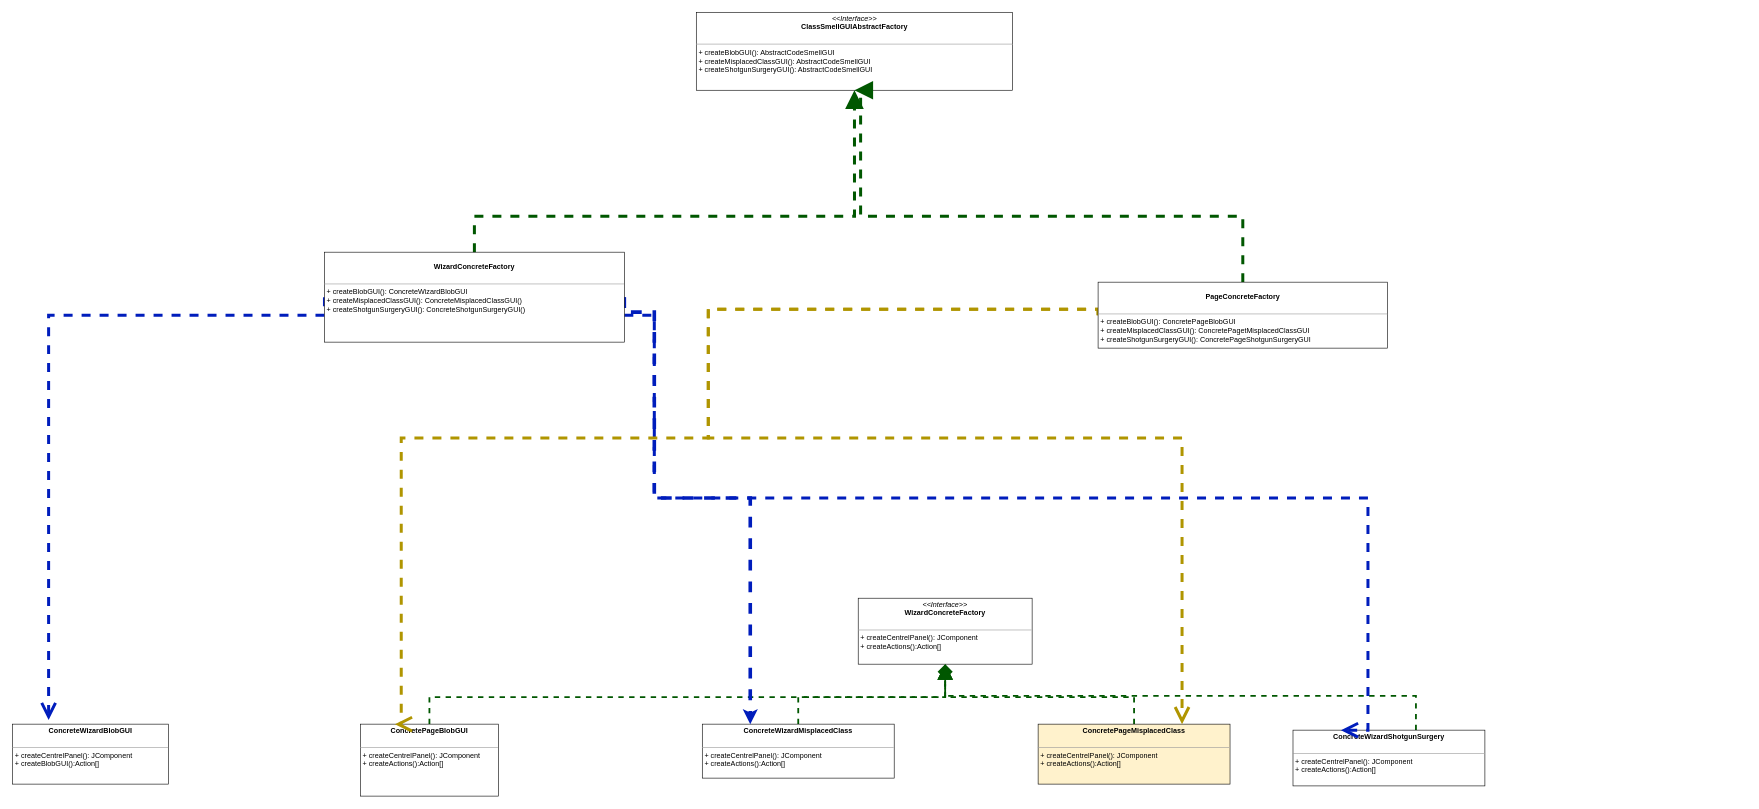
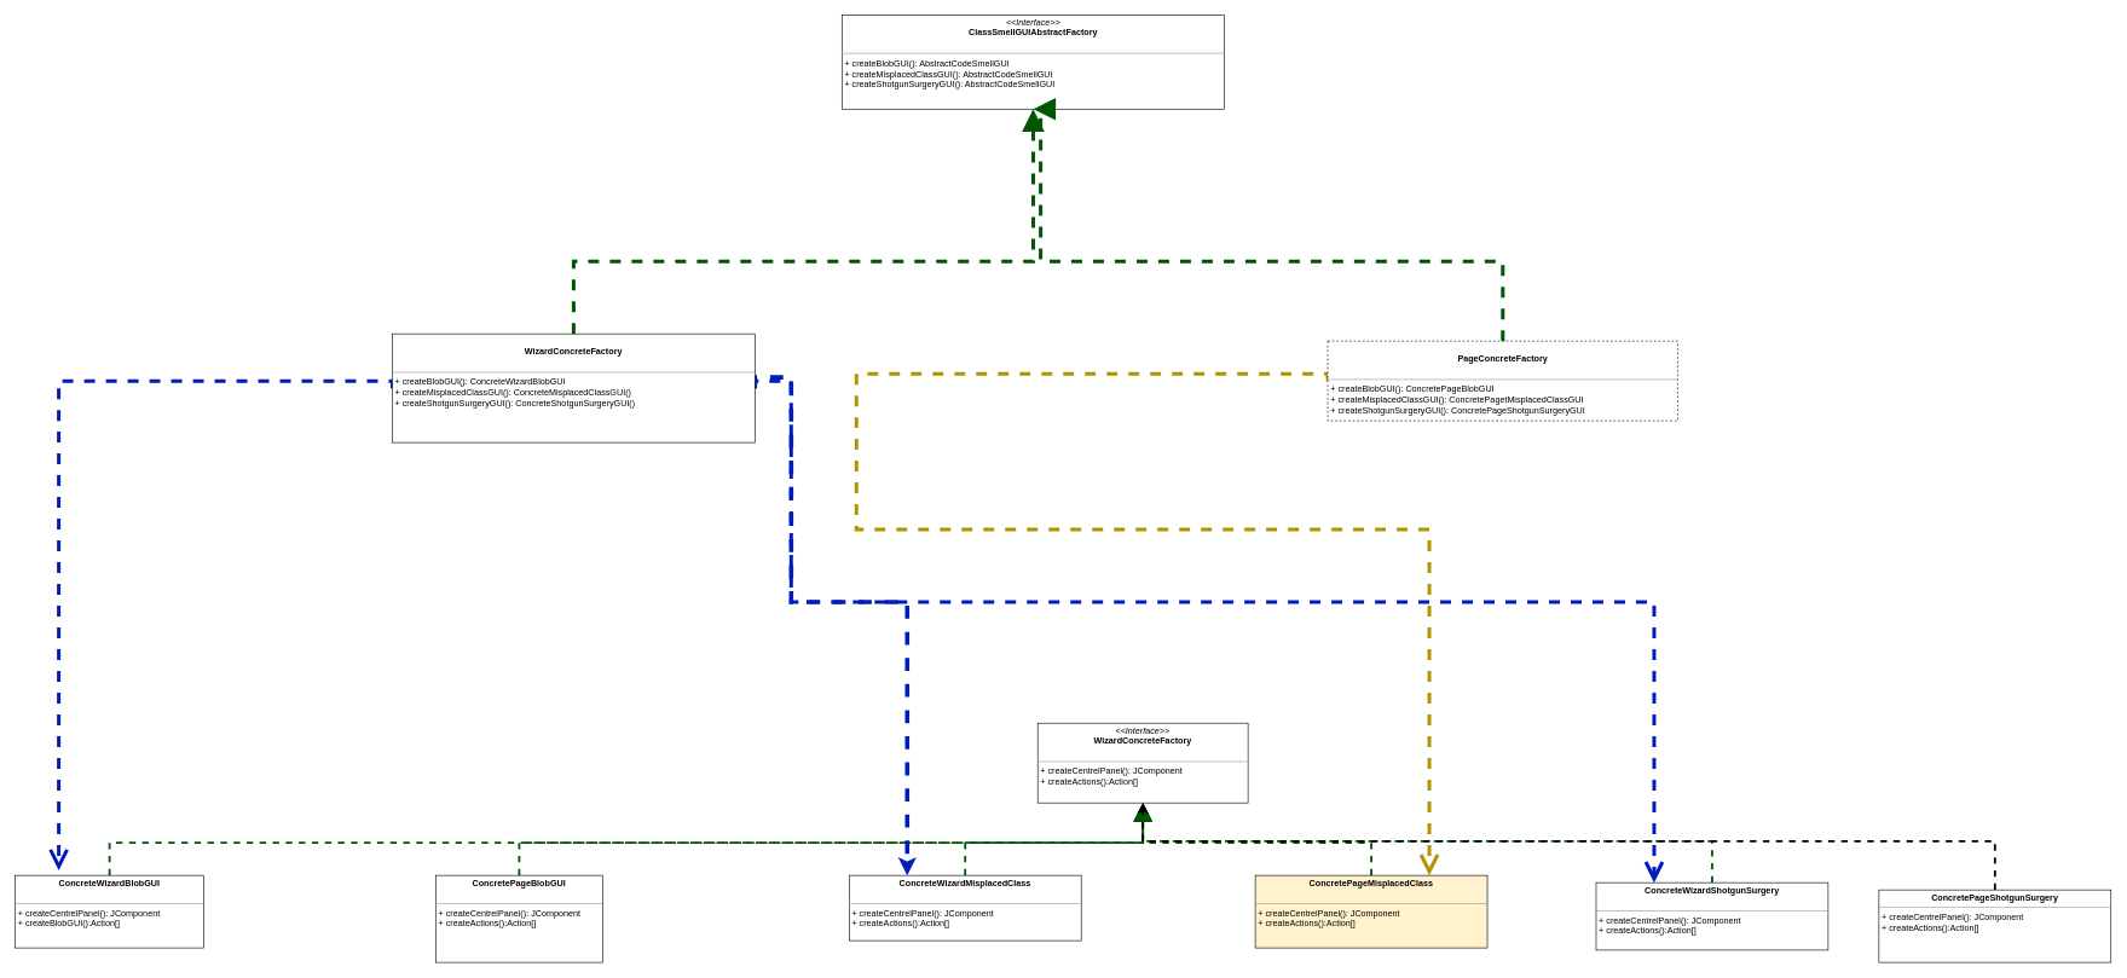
- <mxCell id="18" value="&lt;p style=&quot;margin:0px;margin-top:4px;text-align:center;&quot;&gt;&lt;br&gt;&lt;b&gt;WizardConcreteFactory&lt;/b&gt;&lt;/p&gt;&lt;p style=&quot;margin:0px;margin-left:4px;&quot;&gt;&lt;br&gt;&lt;/p&gt;&lt;hr size=&quot;1&quot;&gt;&lt;p style=&quot;margin: 0px 0px 0px 4px;&quot;&gt;+ createBlobGUI(): ConcreteWizardBlobGUI&lt;br&gt;+ createMisplacedClassGUI(): ConcreteMisplacedClassGUI()&lt;br&gt;&lt;/p&gt;&lt;p style=&quot;margin: 0px 0px 0px 4px;&quot;&gt;+ createShotgunSurgeryGUI(): ConcreteShotgunSurgeryGUI()&lt;/p&gt;" style="verticalAlign=top;align=left;overflow=fill;fontSize=12;fontFamily=Helvetica;html=1;" vertex="1" parent="1"><mxGeometry x="540" y="420" width="500" height="150" as="geometry" /></mxCell>
+ <mxCell id="18" value="&lt;p style=&quot;margin:0px;margin-top:4px;text-align:center;&quot;&gt;&lt;br&gt;&lt;b&gt;WizardConcreteFactory&lt;/b&gt;&lt;/p&gt;&lt;p style=&quot;margin:0px;margin-left:4px;&quot;&gt;&lt;br&gt;&lt;/p&gt;&lt;hr size=&quot;1&quot;&gt;&lt;p style=&quot;margin: 0px 0px 0px 4px;&quot;&gt;+ createBlobGUI(): ConcreteWizardBlobGUI&lt;br&gt;+ createMisplacedClassGUI(): ConcreteMisplacedClassGUI()&lt;br&gt;&lt;/p&gt;&lt;p style=&quot;margin: 0px 0px 0px 4px;&quot;&gt;+ createShotgunSurgeryGUI(): ConcreteShotgunSurgeryGUI()&lt;/p&gt;" style="verticalAlign=top;align=left;overflow=fill;fontSize=12;fontFamily=Helvetica;html=1;" vertex="1" parent="1"><mxGeometry x="540" y="460" width="500" height="150" as="geometry" /></mxCell>
- <mxCell id="22" value="&lt;p style=&quot;margin:0px;margin-top:4px;text-align:center;&quot;&gt;&lt;br&gt;&lt;b&gt;PageConcreteFactory&lt;/b&gt;&lt;/p&gt;&lt;p style=&quot;margin:0px;margin-left:4px;&quot;&gt;&lt;br&gt;&lt;/p&gt;&lt;hr size=&quot;1&quot;&gt;&lt;p style=&quot;margin: 0px 0px 0px 4px;&quot;&gt;+ createBlobGUI(): ConcretePageBlobGUI&lt;br&gt;+ createMisplacedClassGUI(): ConcretePagetMisplacedClassGUI&lt;br&gt;&lt;/p&gt;&lt;p style=&quot;margin: 0px 0px 0px 4px;&quot;&gt;+ createShotgunSurgeryGUI(): ConcretePageShotgunSurgeryGUI&lt;/p&gt;" style="verticalAlign=top;align=left;overflow=fill;fontSize=12;fontFamily=Helvetica;html=1;" vertex="1" parent="1"><mxGeometry x="1830" y="470" width="482.5" height="110" as="geometry" /></mxCell>
+ <mxCell id="22" value="&lt;p style=&quot;margin:0px;margin-top:4px;text-align:center;&quot;&gt;&lt;br&gt;&lt;b&gt;PageConcreteFactory&lt;/b&gt;&lt;/p&gt;&lt;p style=&quot;margin:0px;margin-left:4px;&quot;&gt;&lt;br&gt;&lt;/p&gt;&lt;hr size=&quot;1&quot;&gt;&lt;p style=&quot;margin: 0px 0px 0px 4px;&quot;&gt;+ createBlobGUI(): ConcretePageBlobGUI&lt;br&gt;+ createMisplacedClassGUI(): ConcretePagetMisplacedClassGUI&lt;br&gt;&lt;/p&gt;&lt;p style=&quot;margin: 0px 0px 0px 4px;&quot;&gt;+ createShotgunSurgeryGUI(): ConcretePageShotgunSurgeryGUI&lt;/p&gt;" style="verticalAlign=top;align=left;overflow=fill;fontSize=12;fontFamily=Helvetica;html=1;dashed=1;" vertex="1" parent="1"><mxGeometry x="1830" y="470" width="482.5" height="110" as="geometry" /></mxCell>
- <mxCell id="20" style="edgeStyle=orthogonalEdgeStyle;rounded=0;orthogonalLoop=1;jettySize=auto;html=1;exitX=0;exitY=0.5;exitDx=0;exitDy=0;entryX=0.25;entryY=0;entryDx=0;entryDy=0;dashed=1;endArrow=open;endFill=0;endSize=18;strokeWidth=5;fillColor=#e3c800;strokeColor=#B09500;" edge="1" parent="1" source="22" target="5"><mxGeometry relative="1" as="geometry"><Array as="points"><mxPoint x="1830" y="515" /><mxPoint x="1180" y="515" /><mxPoint x="1180" y="730" /><mxPoint x="668" y="730" /></Array></mxGeometry></mxCell>
+ <mxCell id="23" style="edgeStyle=orthogonalEdgeStyle;rounded=0;orthogonalLoop=1;jettySize=auto;html=1;dashed=1;strokeWidth=3;" edge="1" parent="1" source="24" target="6"><mxGeometry relative="1" as="geometry"><Array as="points"><mxPoint x="2750" y="1160" /><mxPoint x="1575" y="1160" /></Array></mxGeometry></mxCell>
+ <mxCell id="2" style="edgeStyle=orthogonalEdgeStyle;rounded=0;orthogonalLoop=1;jettySize=auto;html=1;exitX=0.5;exitY=0;exitDx=0;exitDy=0;entryX=0.5;entryY=1;entryDx=0;entryDy=0;endArrow=block;endFill=1;endSize=18;strokeWidth=3;fillColor=#008a00;strokeColor=#005700;dashed=1;" edge="1" parent="1" source="3" target="6"><mxGeometry relative="1" as="geometry" /></mxCell>
- <mxCell id="4" style="edgeStyle=orthogonalEdgeStyle;rounded=0;orthogonalLoop=1;jettySize=auto;html=1;exitX=0.5;exitY=0;exitDx=0;exitDy=0;endArrow=diamond;endFill=1;endSize=18;strokeWidth=3;fillColor=#008a00;strokeColor=#005700;dashed=1;entryX=0.5;entryY=1;entryDx=0;entryDy=0;" edge="1" parent="1" source="5" target="6"><mxGeometry relative="1" as="geometry"><mxPoint x="445.588" y="1107" as="targetPoint" /></mxGeometry></mxCell>
+ <mxCell id="4" style="edgeStyle=orthogonalEdgeStyle;rounded=0;orthogonalLoop=1;jettySize=auto;html=1;exitX=0.5;exitY=0;exitDx=0;exitDy=0;endArrow=block;endFill=1;endSize=18;strokeWidth=3;fillColor=#008a00;strokeColor=#005700;dashed=1;entryX=0.5;entryY=1;entryDx=0;entryDy=0;" edge="1" parent="1" source="5" target="6"><mxGeometry relative="1" as="geometry"><mxPoint x="445.588" y="1107" as="targetPoint" /></mxGeometry></mxCell>
- <mxCell id="12" value="&lt;p style=&quot;margin:0px;margin-top:4px;text-align:center;&quot;&gt;&lt;b&gt;ConcreteWizardShotgunSurgery&lt;/b&gt;&lt;/p&gt;&lt;p style=&quot;margin:0px;margin-left:4px;&quot;&gt;&lt;br&gt;&lt;/p&gt;&lt;hr size=&quot;1&quot;&gt;&lt;p style=&quot;margin:0px;margin-left:4px;&quot;&gt;+ createCentrelPanel(): JComponent&lt;br&gt;+ createActions():Action[]&lt;br&gt;&lt;/p&gt;" style="verticalAlign=top;align=left;overflow=fill;fontSize=12;fontFamily=Helvetica;html=1;" vertex="1" parent="1"><mxGeometry x="2155" y="1217" width="320" height="93" as="geometry" /></mxCell>
+ <mxCell id="12" value="&lt;p style=&quot;margin:0px;margin-top:4px;text-align:center;&quot;&gt;&lt;b&gt;ConcreteWizardShotgunSurgery&lt;/b&gt;&lt;/p&gt;&lt;p style=&quot;margin:0px;margin-left:4px;&quot;&gt;&lt;br&gt;&lt;/p&gt;&lt;hr size=&quot;1&quot;&gt;&lt;p style=&quot;margin:0px;margin-left:4px;&quot;&gt;+ createCentrelPanel(): JComponent&lt;br&gt;+ createActions():Action[]&lt;br&gt;&lt;/p&gt;" style="verticalAlign=top;align=left;overflow=fill;fontSize=12;fontFamily=Helvetica;html=1;" vertex="1" parent="1"><mxGeometry x="2200" y="1217" width="320" height="93" as="geometry" /></mxCell>
+ <mxCell id="24" value="&lt;p style=&quot;margin:0px;margin-top:4px;text-align:center;&quot;&gt;&lt;b&gt;ConcretePageShotgunSurgery&lt;/b&gt;&lt;br&gt;&lt;/p&gt;&lt;hr size=&quot;1&quot;&gt;&lt;p style=&quot;margin:0px;margin-left:4px;&quot;&gt;+ createCentrelPanel(): JComponent&lt;br&gt;+ createActions():Action[]&lt;br&gt;&lt;/p&gt;" style="verticalAlign=top;align=left;overflow=fill;fontSize=12;fontFamily=Helvetica;html=1;" vertex="1" parent="1"><mxGeometry x="2590" y="1227" width="320" height="100" as="geometry" /></mxCell>
